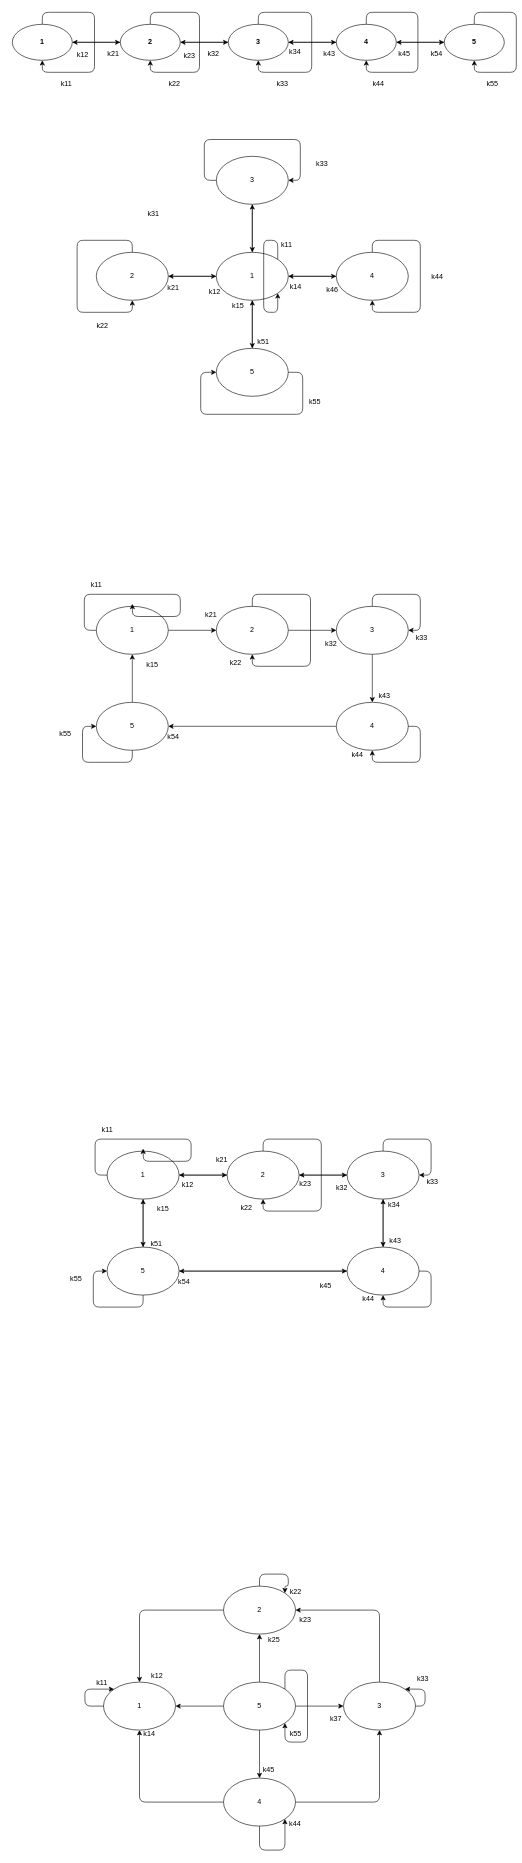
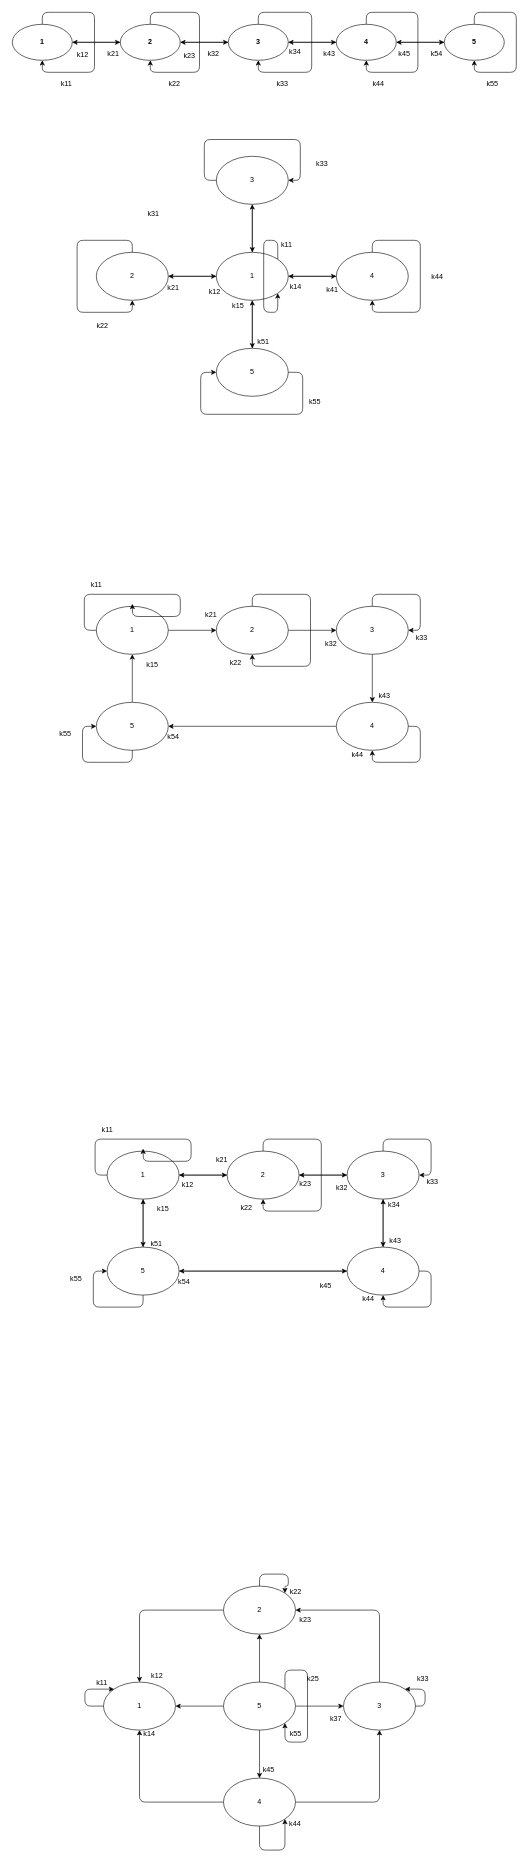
- <mxCell id="61" value="k46" style="text;html=1;align=center;verticalAlign=middle;resizable=0;points=[];autosize=1;strokeColor=none;fillColor=none;" vertex="1" parent="1"><mxGeometry x="538" y="474" width="29" height="18" as="geometry" /></mxCell>
+ <mxCell id="61" value="k41" style="text;html=1;align=center;verticalAlign=middle;resizable=0;points=[];autosize=1;strokeColor=none;fillColor=none;" vertex="1" parent="1"><mxGeometry x="538" y="474" width="29" height="18" as="geometry" /></mxCell>
- <mxCell id="146" value="k25" style="text;html=1;align=center;verticalAlign=middle;resizable=0;points=[];autosize=1;strokeColor=none;fillColor=none;" vertex="1" parent="1"><mxGeometry x="441" y="2724" width="29" height="18" as="geometry" /></mxCell>
+ <mxCell id="146" value="k25" style="text;html=1;align=center;verticalAlign=middle;resizable=0;points=[];autosize=1;strokeColor=none;fillColor=none;" vertex="1" parent="1"><mxGeometry x="506" y="2789" width="29" height="18" as="geometry" /></mxCell>
